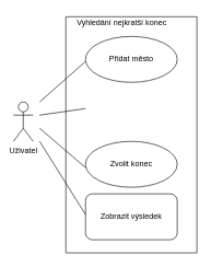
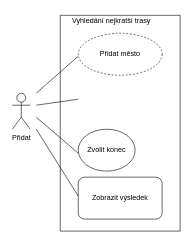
- <mxCell id="6" value="Vyhledání nejkratší konec" style="text;html=1;align=center;verticalAlign=middle;resizable=0;points=[];autosize=1;strokeColor=none;fillColor=none;" vertex="1" parent="2"><mxGeometry x="10" y="-5" width="150" height="30" as="geometry" /></mxCell>
+ <mxCell id="6" value="Vyhledání nejkratší trasy" style="text;html=1;align=center;verticalAlign=middle;resizable=0;points=[];autosize=1;strokeColor=none;fillColor=none;" vertex="1" parent="2"><mxGeometry x="10" y="-5" width="150" height="30" as="geometry" /></mxCell>
- <mxCell id="3" value="Přidat město" style="ellipse;whiteSpace=wrap;html=1;" vertex="1" parent="2"><mxGeometry x="30" y="30" width="140" height="70" as="geometry" /></mxCell>
+ <mxCell id="3" value="Přidat město" style="ellipse;whiteSpace=wrap;html=1;dashed=1;" vertex="1" parent="2"><mxGeometry x="30" y="30" width="140" height="70" as="geometry" /></mxCell>
- <mxCell id="9" value="Uživatel" style="shape=umlActor;verticalLabelPosition=bottom;verticalAlign=top;html=1;" vertex="1" parent="1"><mxGeometry x="20" y="155" width="30" height="60" as="geometry" /></mxCell>
+ <mxCell id="9" value="Přidat" style="shape=umlActor;verticalLabelPosition=bottom;verticalAlign=top;html=1;" vertex="1" parent="1"><mxGeometry x="20" y="155" width="30" height="60" as="geometry" /></mxCell>
- <mxCell id="4" value="Zvolit konec" style="ellipse;whiteSpace=wrap;html=1;" vertex="1" parent="2"><mxGeometry x="30" y="190" width="140" height="70" as="geometry" /></mxCell>
+ <mxCell id="4" value="Zvolit konec" style="ellipse;whiteSpace=wrap;html=1;" vertex="1" parent="2"><mxGeometry x="30" y="190" width="95" height="70" as="geometry" /></mxCell>
